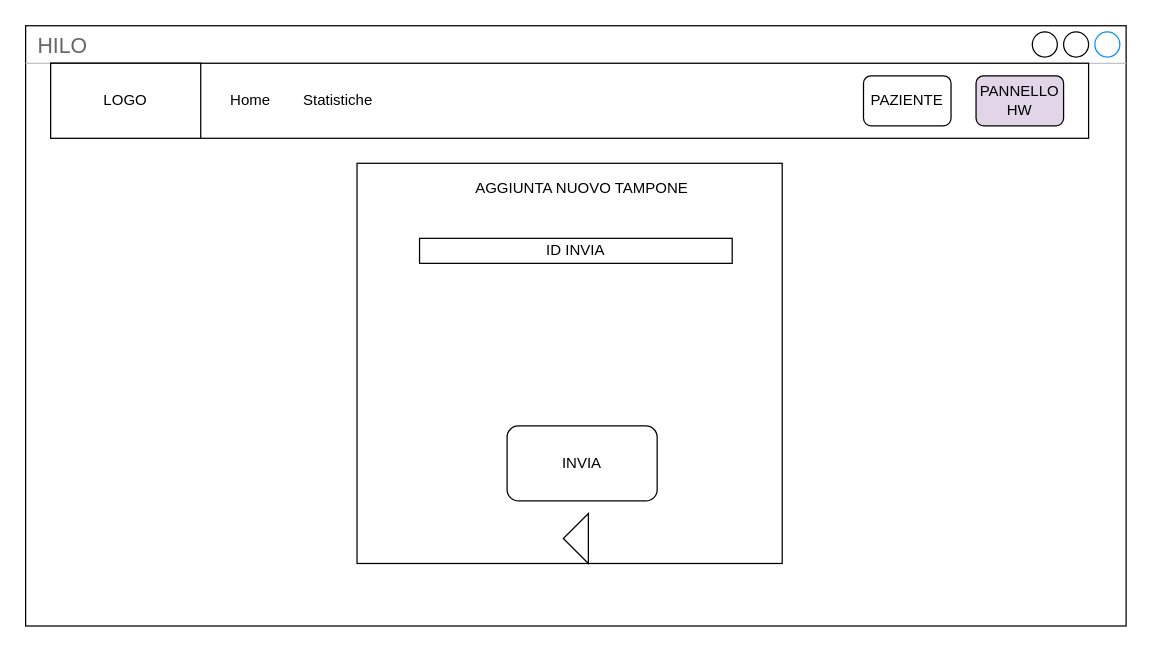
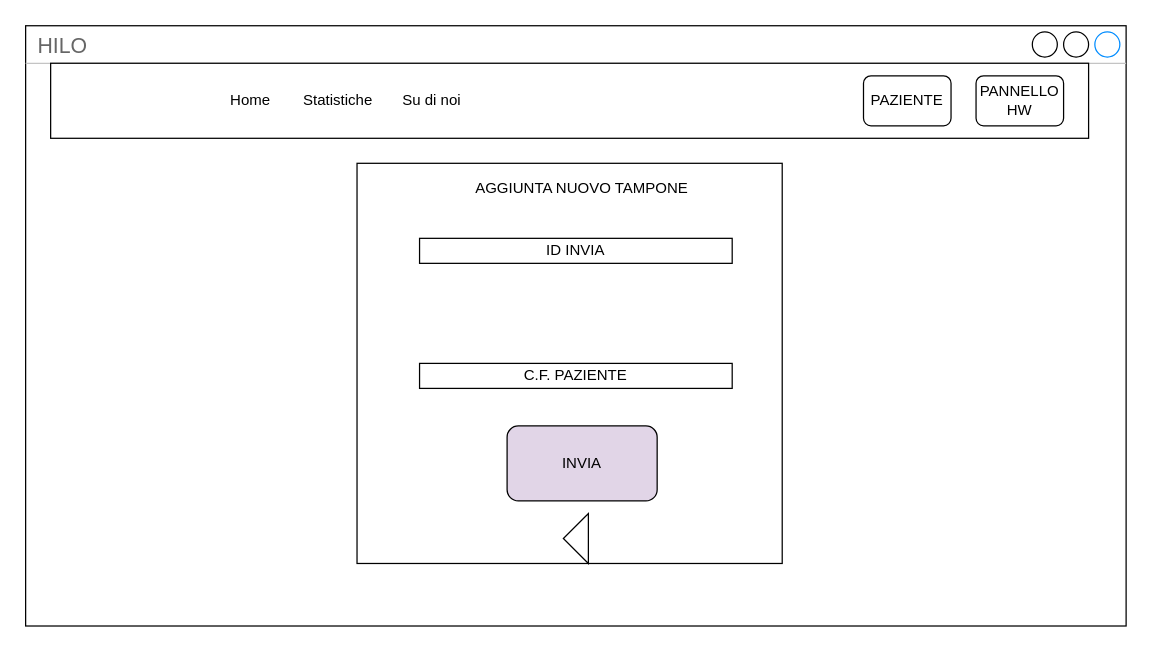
- <mxCell id="4" value="LOGO" style="rounded=0;whiteSpace=wrap;html=1;" vertex="1" parent="1"><mxGeometry x="40" y="50" width="120" height="60" as="geometry" /></mxCell>
+ <mxCell id="7" value="Su di noi" style="text;html=1;strokeColor=none;fillColor=none;align=center;verticalAlign=middle;whiteSpace=wrap;rounded=0;" vertex="1" parent="1"><mxGeometry x="320" y="70" width="50" height="20" as="geometry" /></mxCell>
- <mxCell id="10" value="PANNELLO HW" style="rounded=1;whiteSpace=wrap;html=1;fillColor=#e1d5e7;" vertex="1" parent="1"><mxGeometry x="780" y="60" width="70" height="40" as="geometry" /></mxCell>
+ <mxCell id="10" value="PANNELLO HW" style="rounded=1;whiteSpace=wrap;html=1;" vertex="1" parent="1"><mxGeometry x="780" y="60" width="70" height="40" as="geometry" /></mxCell>
+ <mxCell id="13" value="C.F. PAZIENTE" style="rounded=0;whiteSpace=wrap;html=1;" vertex="1" parent="1"><mxGeometry x="335" y="290" width="250" height="20" as="geometry" /></mxCell>
- <mxCell id="14" value="INVIA" style="rounded=1;whiteSpace=wrap;html=1;" vertex="1" parent="1"><mxGeometry x="405" y="340" width="120" height="60" as="geometry" /></mxCell>
+ <mxCell id="14" value="INVIA" style="rounded=1;whiteSpace=wrap;html=1;fillColor=#e1d5e7;" vertex="1" parent="1"><mxGeometry x="405" y="340" width="120" height="60" as="geometry" /></mxCell>
